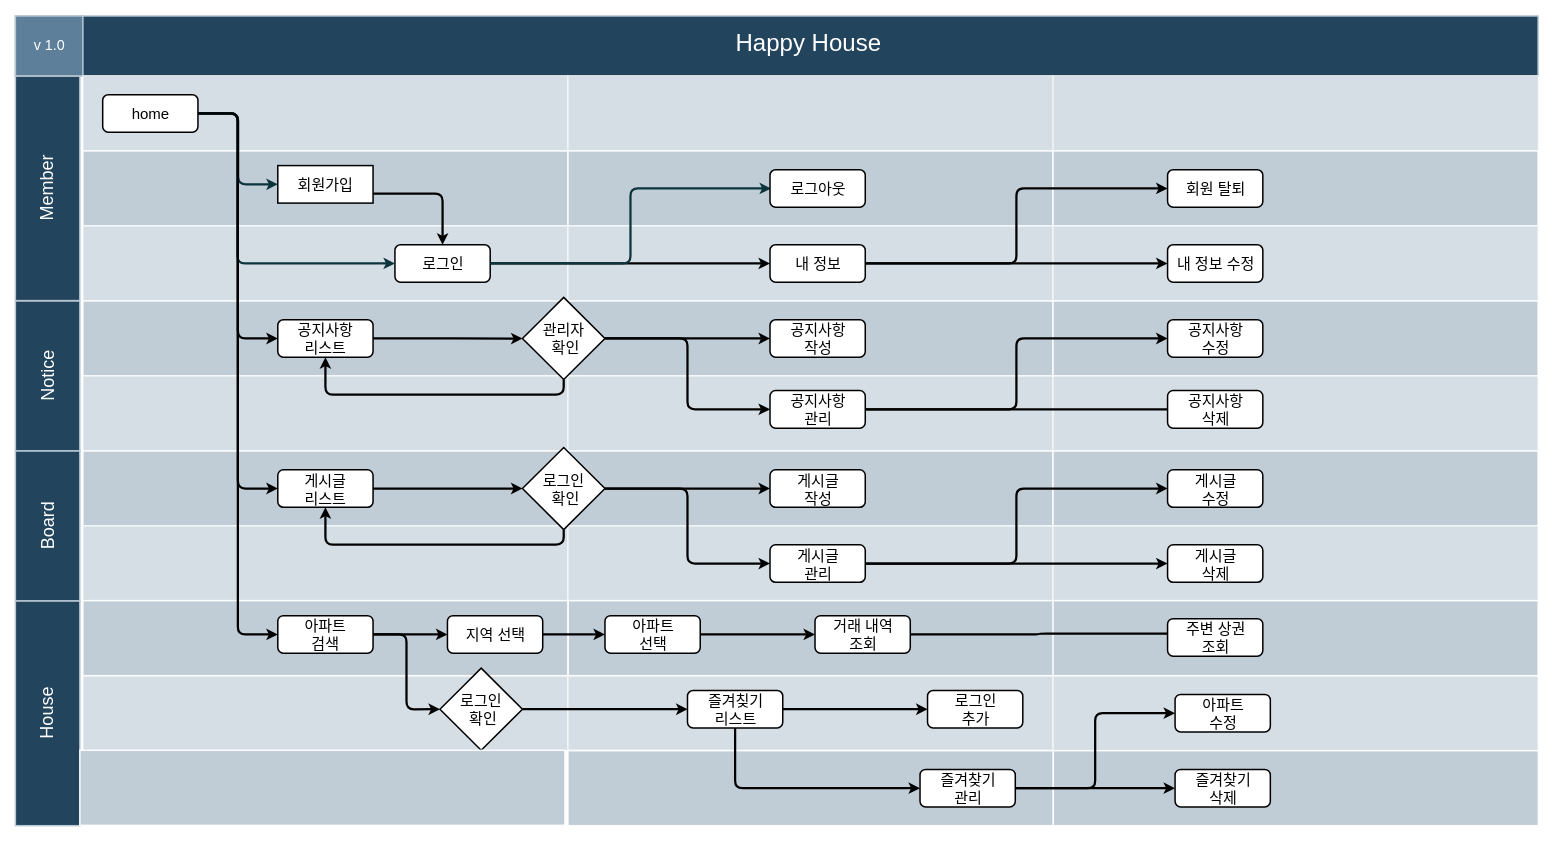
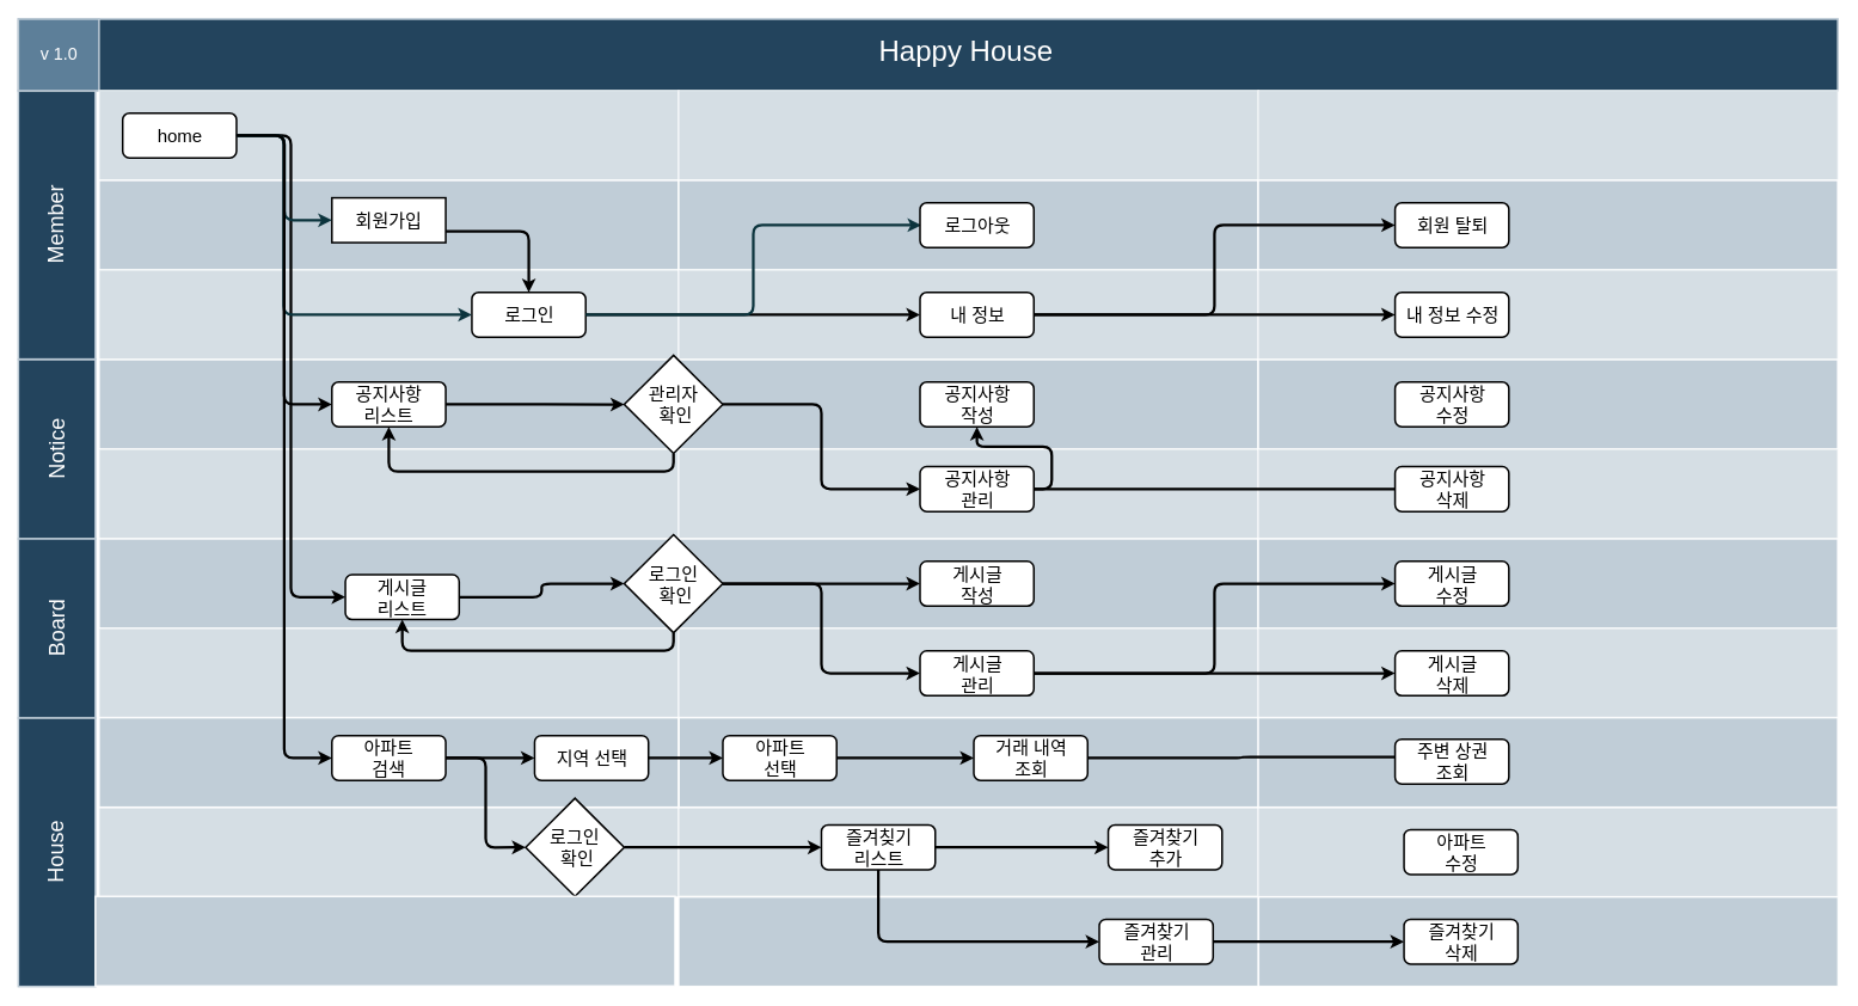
- <mxCell id="53" style="edgeStyle=orthogonalEdgeStyle;rounded=1;orthogonalLoop=1;jettySize=auto;html=1;exitX=1;exitY=0.5;exitDx=0;exitDy=0;entryX=0;entryY=0.5;entryDx=0;entryDy=0;fontSize=20;strokeWidth=3;" edge="1" parent="1" source="55" target="56"><mxGeometry relative="1" as="geometry" /></mxCell>
- <mxCell id="50" style="edgeStyle=orthogonalEdgeStyle;rounded=1;orthogonalLoop=1;jettySize=auto;html=1;exitX=1;exitY=0.5;exitDx=0;exitDy=0;entryX=0;entryY=0.5;entryDx=0;entryDy=0;fontSize=20;strokeWidth=3;" edge="1" parent="1" source="51" target="57"><mxGeometry relative="1" as="geometry" /></mxCell>
+ <mxCell id="50" style="edgeStyle=orthogonalEdgeStyle;rounded=1;orthogonalLoop=1;jettySize=auto;html=1;exitX=1;exitY=0.5;exitDx=0;exitDy=0;fontSize=20;strokeWidth=3;" edge="1" parent="1" source="51" target="56"><mxGeometry relative="1" as="geometry" /></mxCell>
- <mxCell id="60" value="&lt;span style=&quot;font-size: 20px;&quot;&gt;게시글&lt;br&gt;리스트&lt;br&gt;&lt;/span&gt;" style="rounded=1;strokeWidth=2;fontFamily=Helvetica;html=1;fontSize=14;" vertex="1" parent="1"><mxGeometry x="369.835" y="625.5" width="127" height="50" as="geometry" /></mxCell>
+ <mxCell id="60" value="&lt;span style=&quot;font-size: 20px;&quot;&gt;게시글&lt;br&gt;리스트&lt;br&gt;&lt;/span&gt;" style="rounded=1;strokeWidth=2;fontFamily=Helvetica;html=1;fontSize=14;" vertex="1" parent="1"><mxGeometry x="384.835" y="640.5" width="127" height="50" as="geometry" /></mxCell>
- <mxCell id="95" value="&lt;span style=&quot;font-size: 20px;&quot;&gt;로그인&lt;br&gt;추가&lt;br&gt;&lt;/span&gt;" style="rounded=1;strokeWidth=2;fontFamily=Helvetica;html=1;fontSize=14;fillColor=default;" vertex="1" parent="1"><mxGeometry x="1236.005" y="919.75" width="127" height="50" as="geometry" /></mxCell>
+ <mxCell id="95" value="&lt;span style=&quot;font-size: 20px;&quot;&gt;즐겨찾기&lt;br&gt;추가&lt;br&gt;&lt;/span&gt;" style="rounded=1;strokeWidth=2;fontFamily=Helvetica;html=1;fontSize=14;fillColor=default;" vertex="1" parent="1"><mxGeometry x="1236.005" y="919.75" width="127" height="50" as="geometry" /></mxCell>
- <mxCell id="92" style="edgeStyle=orthogonalEdgeStyle;rounded=1;orthogonalLoop=1;jettySize=auto;html=1;exitX=1;exitY=0.5;exitDx=0;exitDy=0;entryX=0;entryY=0.5;entryDx=0;entryDy=0;fontSize=20;strokeWidth=3;" edge="1" parent="1" source="93" target="87"><mxGeometry relative="1" as="geometry" /></mxCell>
